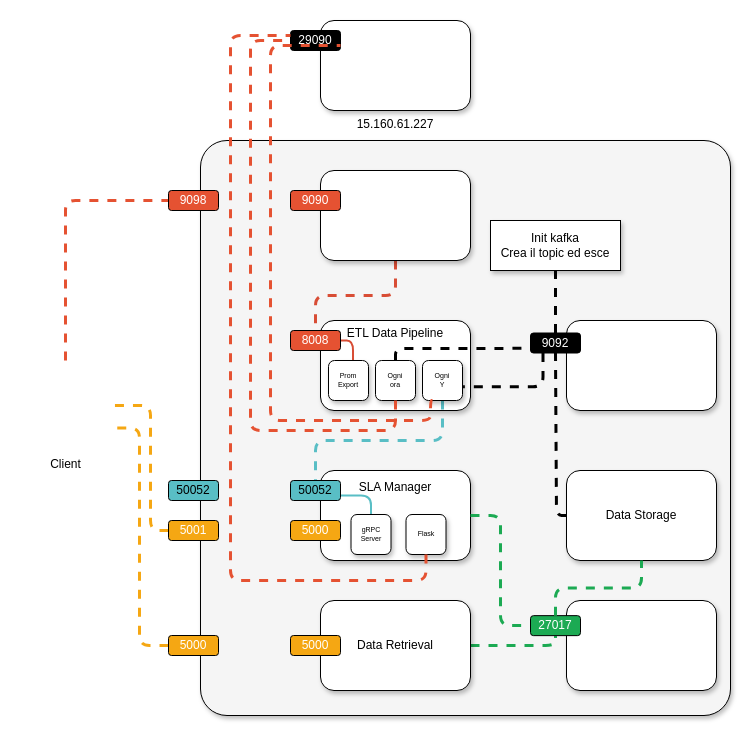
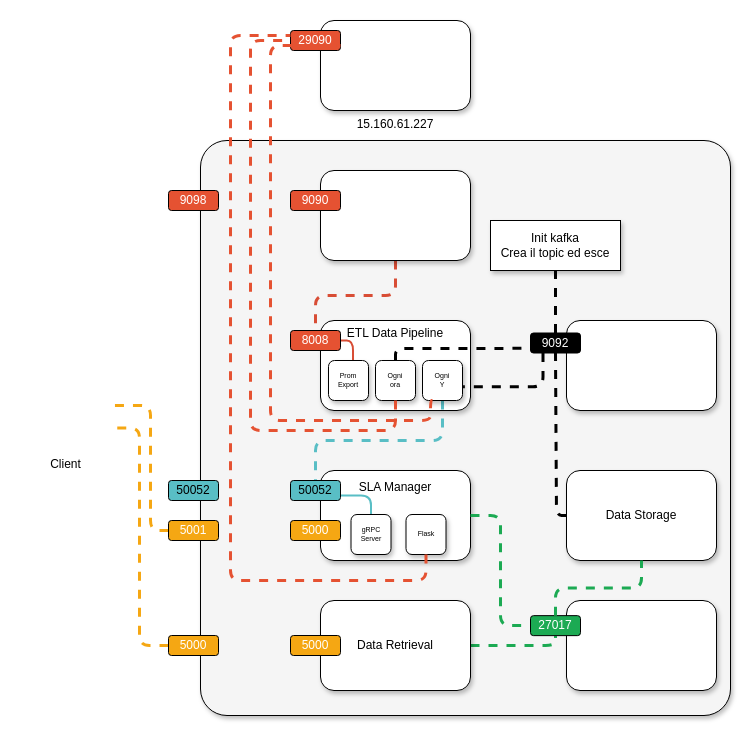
- <mxCell id="39" value="29090" style="rounded=1;whiteSpace=wrap;html=1;fillColor=#000000;fontColor=#FFFFFF;" vertex="1" parent="1"><mxGeometry x="290" y="30" width="50" height="20" as="geometry" /></mxCell>
+ <mxCell id="39" value="29090" style="rounded=1;whiteSpace=wrap;html=1;fillColor=#E55232;fontColor=#FFFFFF;" vertex="1" parent="1"><mxGeometry x="290" y="30" width="50" height="20" as="geometry" /></mxCell>
- <mxCell id="40" style="edgeStyle=orthogonalEdgeStyle;rounded=1;jumpSize=5;orthogonalLoop=1;jettySize=auto;html=1;exitX=0.5;exitY=0;exitDx=0;exitDy=0;entryX=0;entryY=0.5;entryDx=0;entryDy=0;dashed=1;strokeColor=#E55232;strokeWidth=3;fontSize=12;fontColor=#000000;endArrow=none;endFill=0;" edge="1" parent="1" source="41" target="66"><mxGeometry relative="1" as="geometry" /></mxCell>
